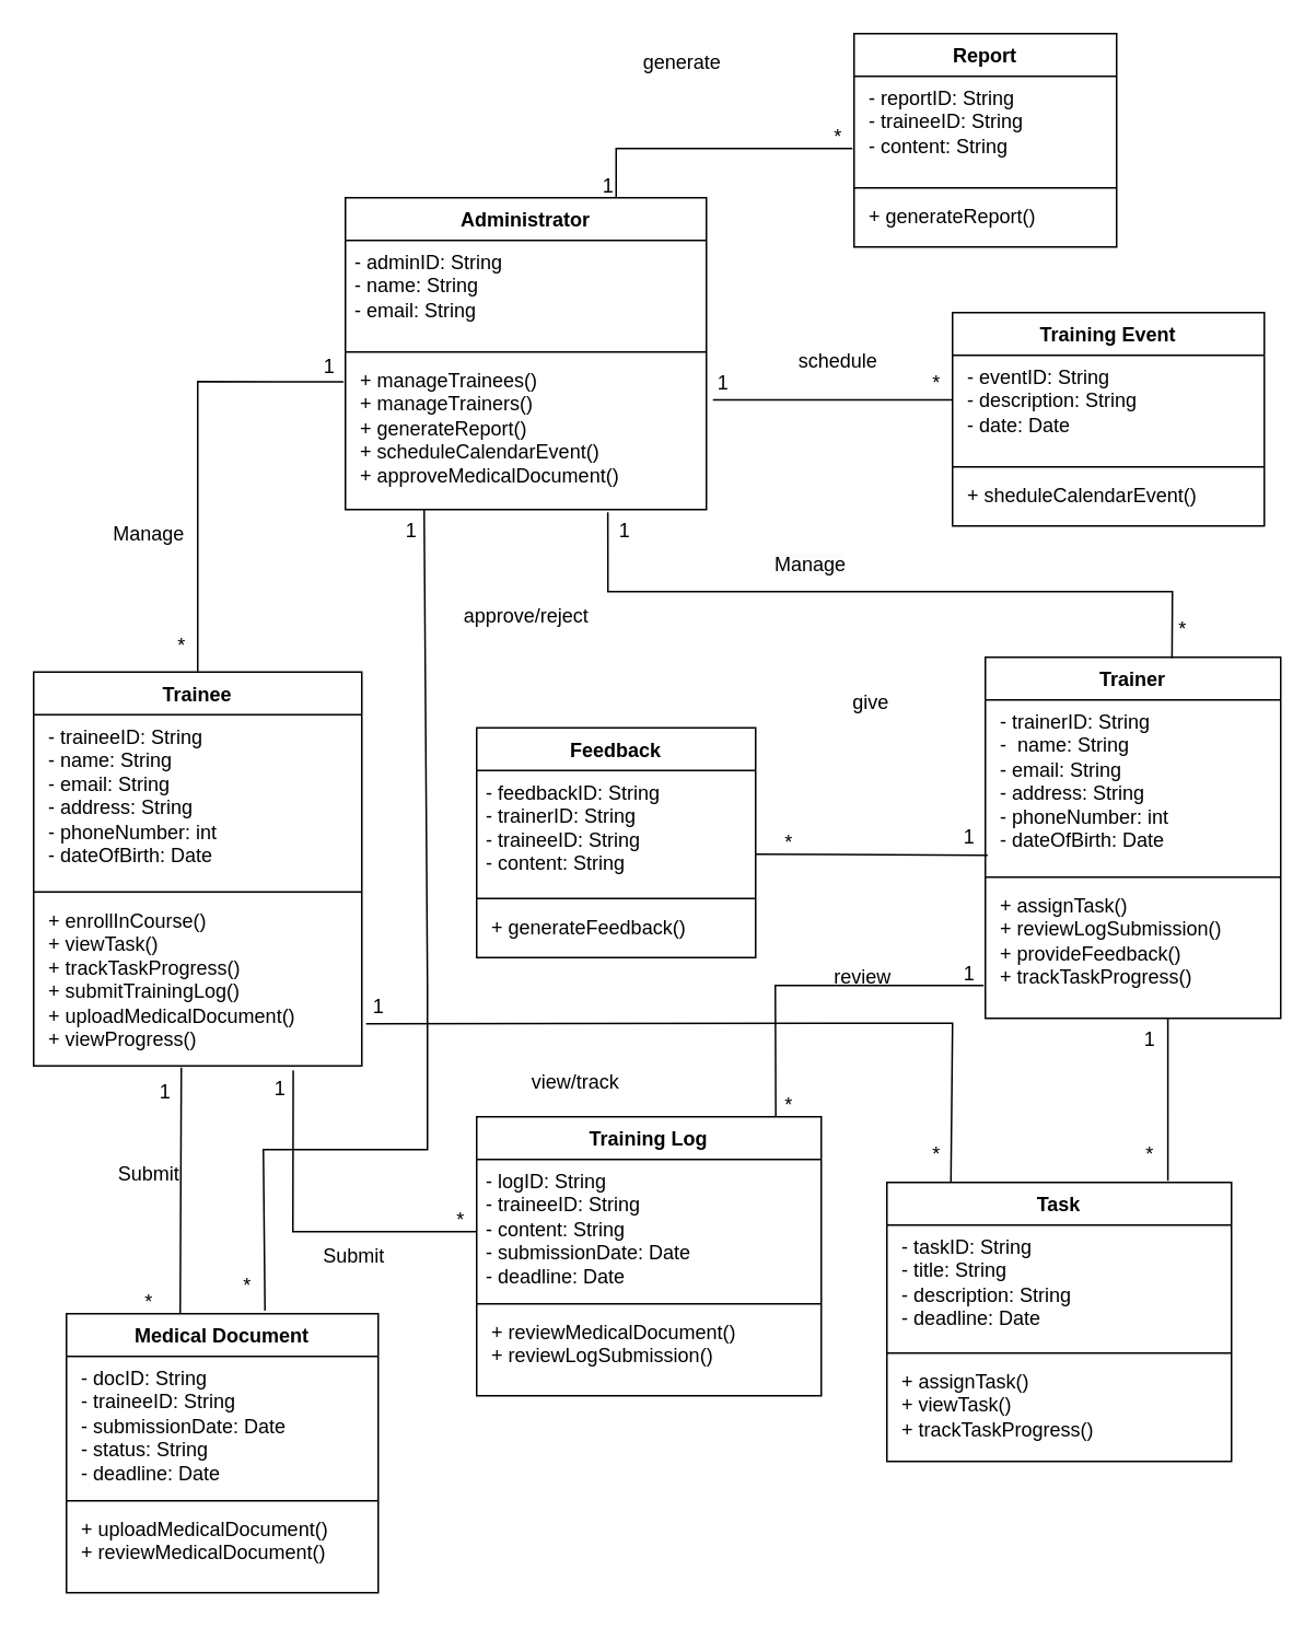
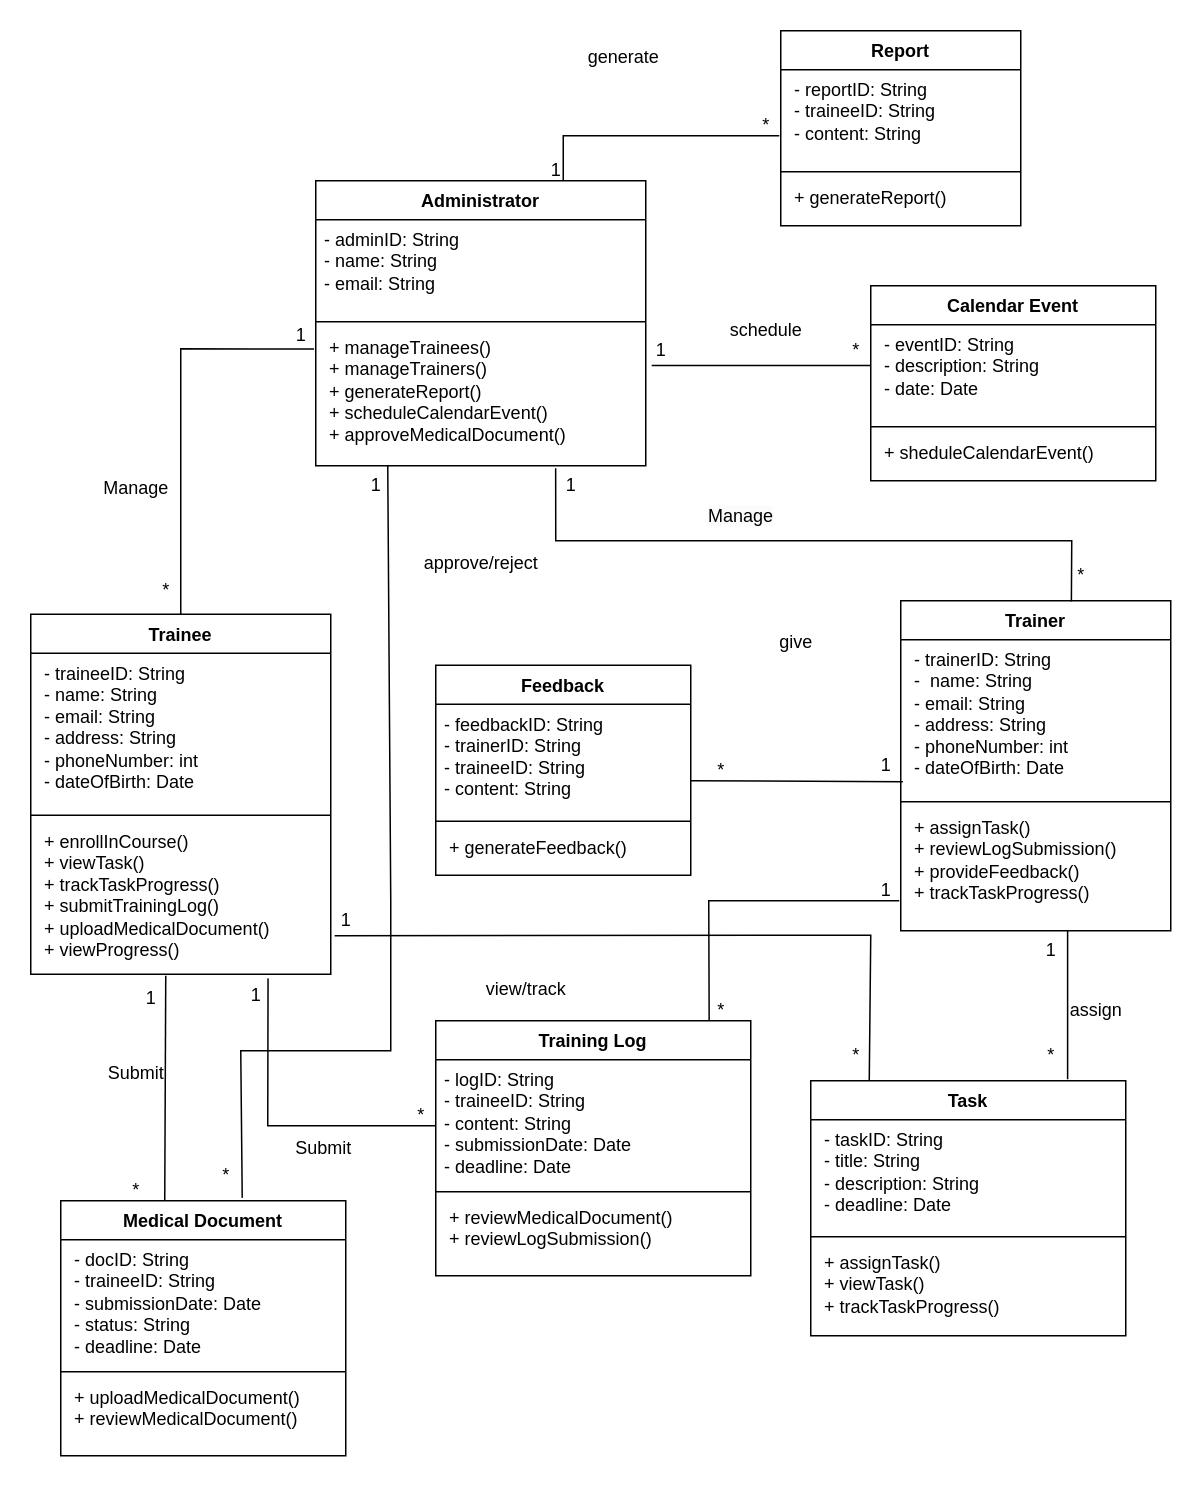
- <mxCell id="36" value="Training Event" style="swimlane;fontStyle=1;align=center;verticalAlign=top;childLayout=stackLayout;horizontal=1;startSize=26;horizontalStack=0;resizeParent=1;resizeParentMax=0;resizeLast=0;collapsible=1;marginBottom=0;whiteSpace=wrap;html=1;" vertex="1" parent="1"><mxGeometry x="580" y="190" width="190" height="130" as="geometry" /></mxCell>
+ <mxCell id="36" value="Calendar Event" style="swimlane;fontStyle=1;align=center;verticalAlign=top;childLayout=stackLayout;horizontal=1;startSize=26;horizontalStack=0;resizeParent=1;resizeParentMax=0;resizeLast=0;collapsible=1;marginBottom=0;whiteSpace=wrap;html=1;" vertex="1" parent="1"><mxGeometry x="580" y="190" width="190" height="130" as="geometry" /></mxCell>
- <mxCell id="51" value="review" style="text;html=1;align=center;verticalAlign=middle;resizable=0;points=[];autosize=1;strokeColor=none;fillColor=none;" vertex="1" parent="1"><mxGeometry x="495" y="580" width="60" height="30" as="geometry" /></mxCell>
+ <mxCell id="31" value="assign" style="text;html=1;align=center;verticalAlign=middle;resizable=0;points=[];autosize=1;strokeColor=none;fillColor=none;" vertex="1" parent="1"><mxGeometry x="700" y="658" width="60" height="30" as="geometry" /></mxCell>
